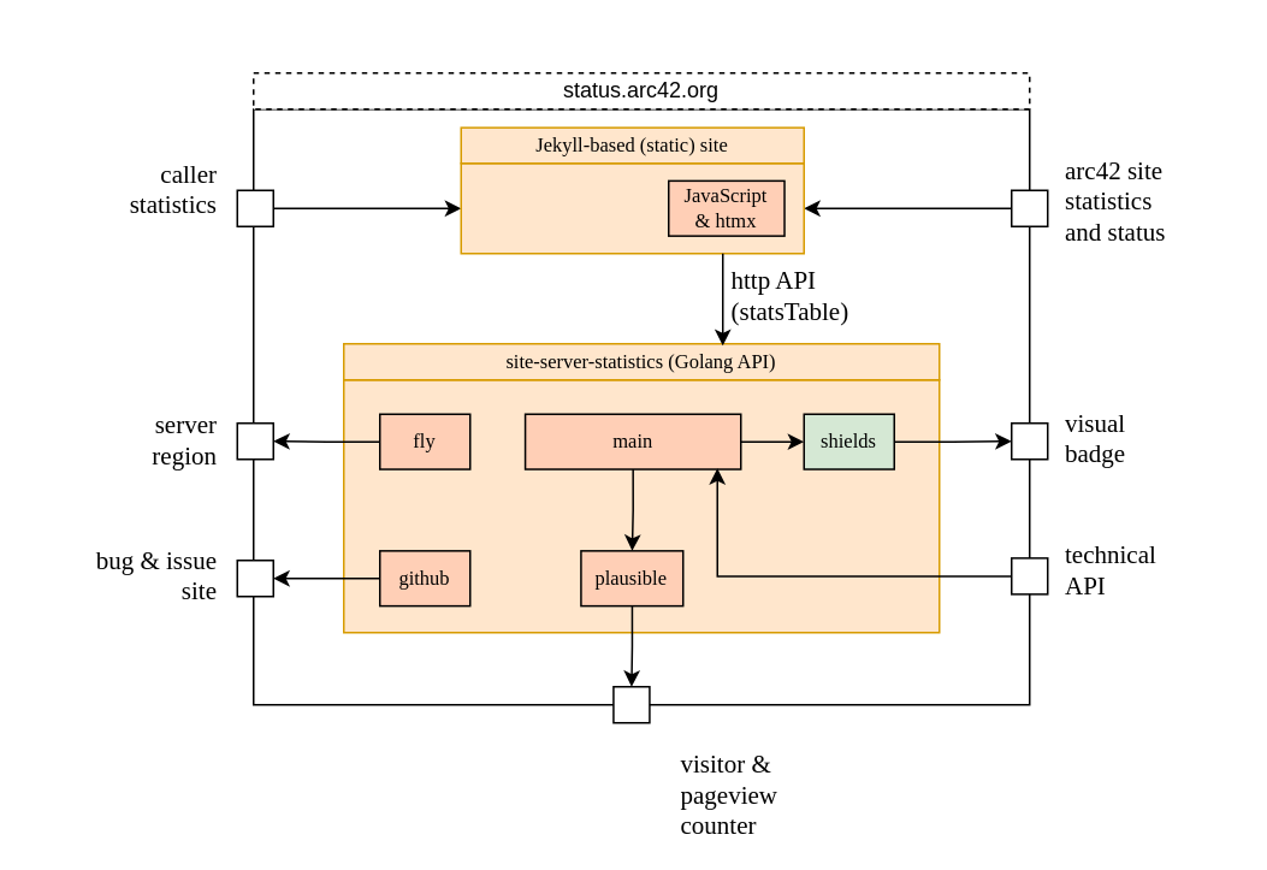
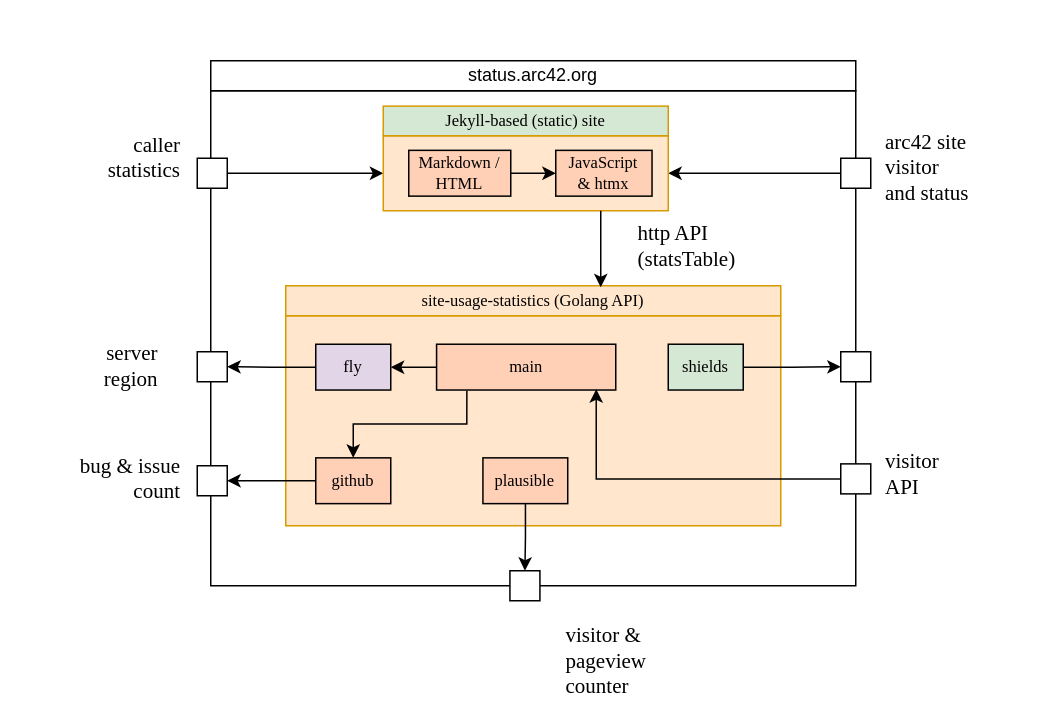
- <mxCell id="18" value="status.arc42.org" style="rounded=0;whiteSpace=wrap;html=1;dashed=1;" parent="1" vertex="1"><mxGeometry x="140" y="40" width="430" height="20" as="geometry" /></mxCell>
+ <mxCell id="18" value="status.arc42.org" style="rounded=0;whiteSpace=wrap;html=1;" parent="1" vertex="1"><mxGeometry x="140" y="40" width="430" height="20" as="geometry" /></mxCell>
- <mxCell id="43" value="Jekyll-based (static) site" style="rounded=0;whiteSpace=wrap;html=1;fontFamily=Mark Pro;fontSize=11;fillColor=#ffe6cc;strokeColor=#d79b00;" parent="1" vertex="1"><mxGeometry x="255" y="70.26" width="190" height="19.74" as="geometry" /></mxCell>
+ <mxCell id="43" value="Jekyll-based (static) site" style="rounded=0;whiteSpace=wrap;html=1;fontFamily=Mark Pro;fontSize=11;fillColor=#d5e8d4;strokeColor=#d79b00;" parent="1" vertex="1"><mxGeometry x="255" y="70.26" width="190" height="19.74" as="geometry" /></mxCell>
+ <mxCell id="42" value="Markdown / HTML" style="rounded=0;whiteSpace=wrap;html=1;fontFamily=Mark Pro;fontSize=11;fillColor=#FFCFB6;" parent="1" vertex="1"><mxGeometry x="272" y="99.73" width="68" height="30.53" as="geometry" /></mxCell>
+ <mxCell id="41" style="edgeStyle=orthogonalEdgeStyle;rounded=0;orthogonalLoop=1;jettySize=auto;html=1;" parent="1" source="42" target="40" edge="1"><mxGeometry relative="1" as="geometry" /></mxCell>
- <mxCell id="16" value="&lt;font style=&quot;font-size: 14px;&quot;&gt;arc42 site statistics&lt;br&gt;and status&lt;br&gt;&lt;br&gt;&lt;/font&gt;" style="text;html=1;strokeColor=none;fillColor=none;align=left;verticalAlign=middle;whiteSpace=wrap;rounded=0;fontSize=14;fontFamily=Mark Pro;" parent="1" vertex="1"><mxGeometry x="588.37" y="105.81" width="91.63" height="28.03" as="geometry" /></mxCell>
+ <mxCell id="16" value="&lt;font style=&quot;font-size: 14px;&quot;&gt;arc42 site visitor&lt;br&gt;and status&lt;br&gt;&lt;br&gt;&lt;/font&gt;" style="text;html=1;strokeColor=none;fillColor=none;align=left;verticalAlign=middle;whiteSpace=wrap;rounded=0;fontSize=14;fontFamily=Mark Pro;" parent="1" vertex="1"><mxGeometry x="588.37" y="105.81" width="91.63" height="28.03" as="geometry" /></mxCell>
- <mxCell id="24" value="&lt;font style=&quot;font-size: 14px;&quot;&gt;http API&lt;br&gt;(statsTable)&lt;br&gt;&lt;/font&gt;" style="text;html=1;strokeColor=none;fillColor=none;align=left;verticalAlign=middle;whiteSpace=wrap;rounded=0;fontSize=14;fontFamily=Mark Pro;" parent="1" vertex="1"><mxGeometry x="403.37" y="150" width="91.63" height="28.03" as="geometry" /></mxCell>
+ <mxCell id="24" value="&lt;font style=&quot;font-size: 14px;&quot;&gt;http API&lt;br&gt;(statsTable)&lt;br&gt;&lt;/font&gt;" style="text;html=1;strokeColor=none;fillColor=none;align=left;verticalAlign=middle;whiteSpace=wrap;rounded=0;fontSize=14;fontFamily=Mark Pro;" parent="1" vertex="1"><mxGeometry x="423.37" y="150" width="91.63" height="28.03" as="geometry" /></mxCell>
- <mxCell id="22" value="site-server-statistics (Golang API)" style="rounded=0;whiteSpace=wrap;html=1;fontFamily=Mark Pro;fontSize=11;fillColor=#ffe6cc;strokeColor=#d79b00;" parent="1" vertex="1"><mxGeometry x="190" y="190" width="330" height="20" as="geometry" /></mxCell>
+ <mxCell id="22" value="site-usage-statistics (Golang API)" style="rounded=0;whiteSpace=wrap;html=1;fontFamily=Mark Pro;fontSize=11;fillColor=#ffe6cc;strokeColor=#d79b00;" parent="1" vertex="1"><mxGeometry x="190" y="190" width="330" height="20" as="geometry" /></mxCell>
- <mxCell id="11" value="&lt;font style=&quot;font-size: 14px;&quot;&gt;visual&lt;br&gt;badge&lt;br&gt;&lt;/font&gt;" style="text;html=1;strokeColor=none;fillColor=none;align=left;verticalAlign=middle;whiteSpace=wrap;rounded=0;fontSize=14;fontFamily=Mark Pro;" parent="1" vertex="1"><mxGeometry x="588.37" y="228.99" width="61.63" height="28.03" as="geometry" /></mxCell>
- <mxCell id="10" value="&lt;font style=&quot;font-size: 14px;&quot;&gt;server&lt;br&gt;region&lt;br&gt;&lt;/font&gt;" style="text;html=1;strokeColor=none;fillColor=none;align=right;verticalAlign=middle;whiteSpace=wrap;rounded=0;fontSize=14;fontFamily=Mark Pro;" parent="1" vertex="1"><mxGeometry x="60" y="229.99" width="61.63" height="28.03" as="geometry" /></mxCell>
+ <mxCell id="10" value="&lt;font style=&quot;font-size: 14px;&quot;&gt;server&lt;br&gt;region&lt;br&gt;&lt;/font&gt;" style="text;html=1;strokeColor=none;fillColor=none;align=right;verticalAlign=middle;whiteSpace=wrap;rounded=0;fontSize=14;fontFamily=Mark Pro;" parent="1" vertex="1"><mxGeometry x="45" y="229.99" width="61.63" height="28.03" as="geometry" /></mxCell>
- <mxCell id="32" value="fly" style="rounded=0;whiteSpace=wrap;html=1;fontFamily=Mark Pro;fontSize=11;fillColor=#FFCFB6;" parent="1" vertex="1"><mxGeometry x="210" y="229" width="50" height="30.53" as="geometry" /></mxCell>
+ <mxCell id="32" value="fly" style="rounded=0;whiteSpace=wrap;html=1;fontFamily=Mark Pro;fontSize=11;fillColor=#e1d5e7;" parent="1" vertex="1"><mxGeometry x="210" y="229" width="50" height="30.53" as="geometry" /></mxCell>
+ <mxCell id="27" style="edgeStyle=orthogonalEdgeStyle;rounded=0;orthogonalLoop=1;jettySize=auto;html=1;" parent="1" source="30" target="32" edge="1"><mxGeometry relative="1" as="geometry" /></mxCell>
- <mxCell id="29" style="edgeStyle=orthogonalEdgeStyle;rounded=0;orthogonalLoop=1;jettySize=auto;html=1;entryX=0;entryY=0.5;entryDx=0;entryDy=0;" parent="1" source="30" target="36" edge="1"><mxGeometry relative="1" as="geometry" /></mxCell>
- <mxCell id="28" style="edgeStyle=orthogonalEdgeStyle;rounded=0;orthogonalLoop=1;jettySize=auto;html=1;exitX=0.5;exitY=1;exitDx=0;exitDy=0;" parent="1" source="30" target="21" edge="1"><mxGeometry relative="1" as="geometry" /></mxCell>
+ <mxCell id="34" style="edgeStyle=orthogonalEdgeStyle;rounded=0;orthogonalLoop=1;jettySize=auto;html=1;exitX=0.169;exitY=1.013;exitDx=0;exitDy=0;exitPerimeter=0;entryX=0.5;entryY=0;entryDx=0;entryDy=0;" parent="1" source="30" target="26" edge="1"><mxGeometry relative="1" as="geometry"><mxPoint x="360" y="270" as="sourcePoint" /><mxPoint x="360" y="315" as="targetPoint" /></mxGeometry></mxCell>
- <mxCell id="38" value="&lt;font style=&quot;font-size: 14px;&quot;&gt;technical&lt;br&gt;API&lt;br&gt;&lt;/font&gt;" style="text;html=1;strokeColor=none;fillColor=none;align=left;verticalAlign=middle;whiteSpace=wrap;rounded=0;fontSize=14;fontFamily=Mark Pro;" parent="1" vertex="1"><mxGeometry x="588.37" y="301.97" width="61.63" height="28.03" as="geometry" /></mxCell>
+ <mxCell id="38" value="&lt;font style=&quot;font-size: 14px;&quot;&gt;visitor&lt;br&gt;API&lt;br&gt;&lt;/font&gt;" style="text;html=1;strokeColor=none;fillColor=none;align=left;verticalAlign=middle;whiteSpace=wrap;rounded=0;fontSize=14;fontFamily=Mark Pro;" parent="1" vertex="1"><mxGeometry x="588.37" y="301.97" width="61.63" height="28.03" as="geometry" /></mxCell>
- <mxCell id="9" value="&lt;font style=&quot;font-size: 14px;&quot;&gt;bug &amp;amp; issue&lt;br&gt;site&lt;br&gt;&lt;/font&gt;" style="text;html=1;strokeColor=none;fillColor=none;align=right;verticalAlign=middle;whiteSpace=wrap;rounded=0;fontSize=14;fontFamily=Mark Pro;" parent="1" vertex="1"><mxGeometry x="30" y="304.73" width="91.63" height="28.03" as="geometry" /></mxCell>
+ <mxCell id="9" value="&lt;font style=&quot;font-size: 14px;&quot;&gt;bug &amp;amp; issue&lt;br&gt;count&lt;br&gt;&lt;/font&gt;" style="text;html=1;strokeColor=none;fillColor=none;align=right;verticalAlign=middle;whiteSpace=wrap;rounded=0;fontSize=14;fontFamily=Mark Pro;" parent="1" vertex="1"><mxGeometry x="30" y="304.73" width="91.63" height="28.03" as="geometry" /></mxCell>
